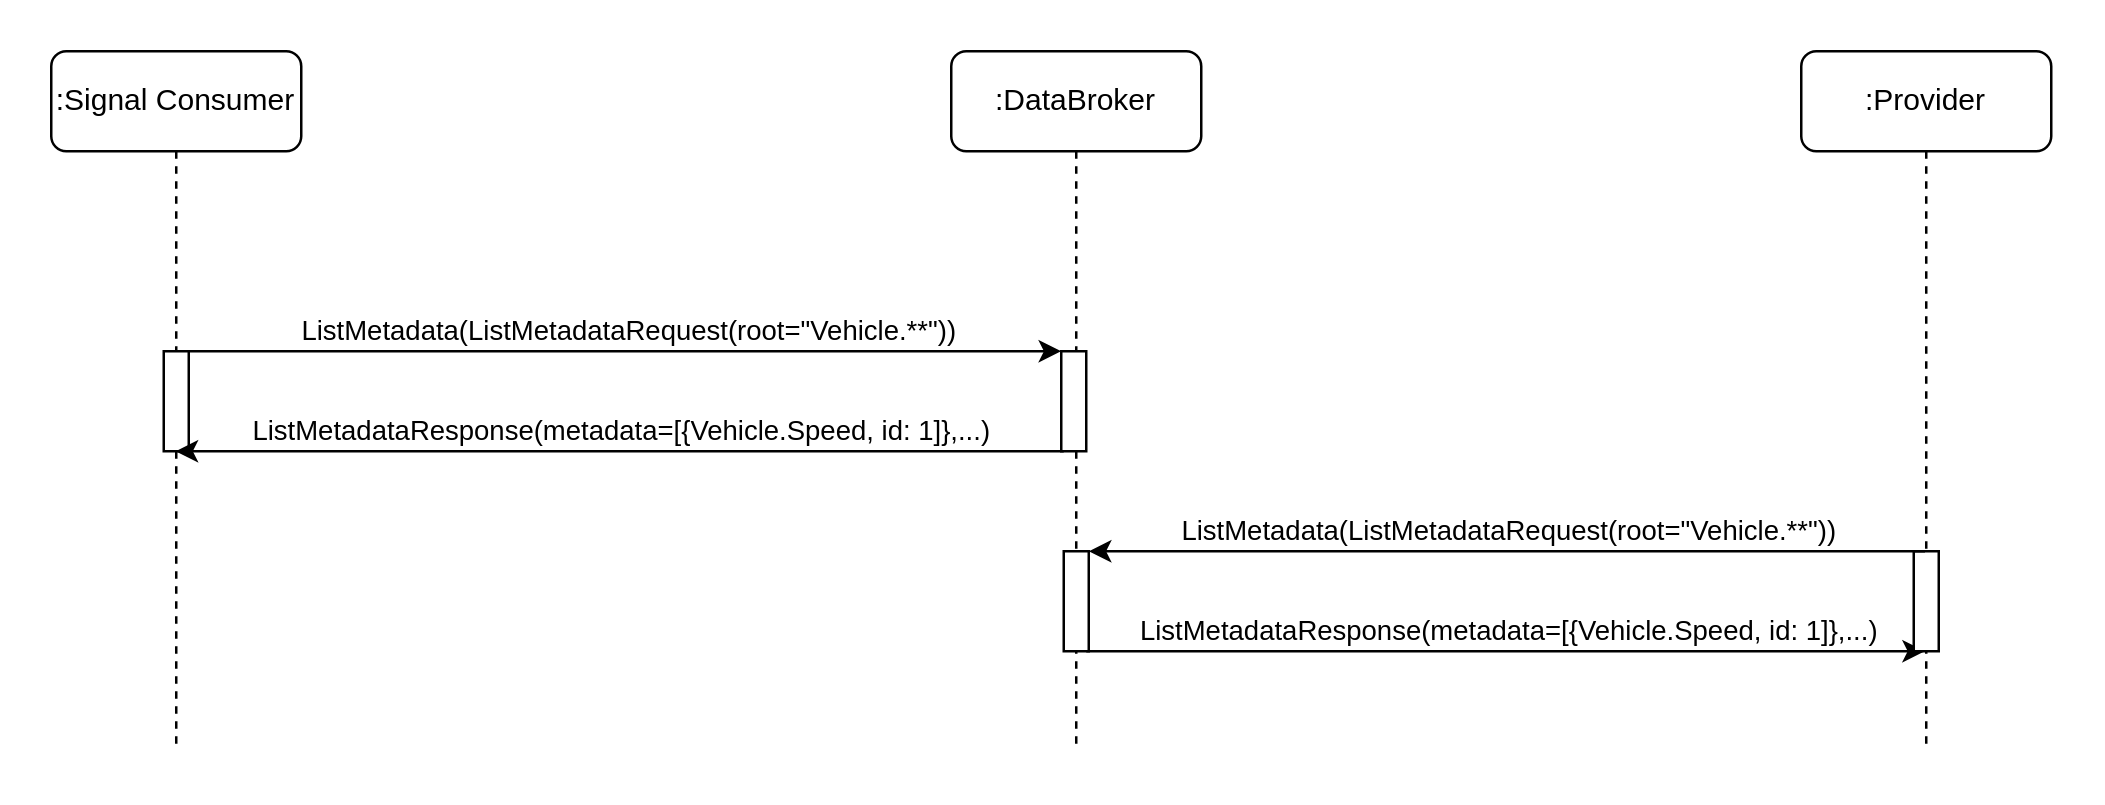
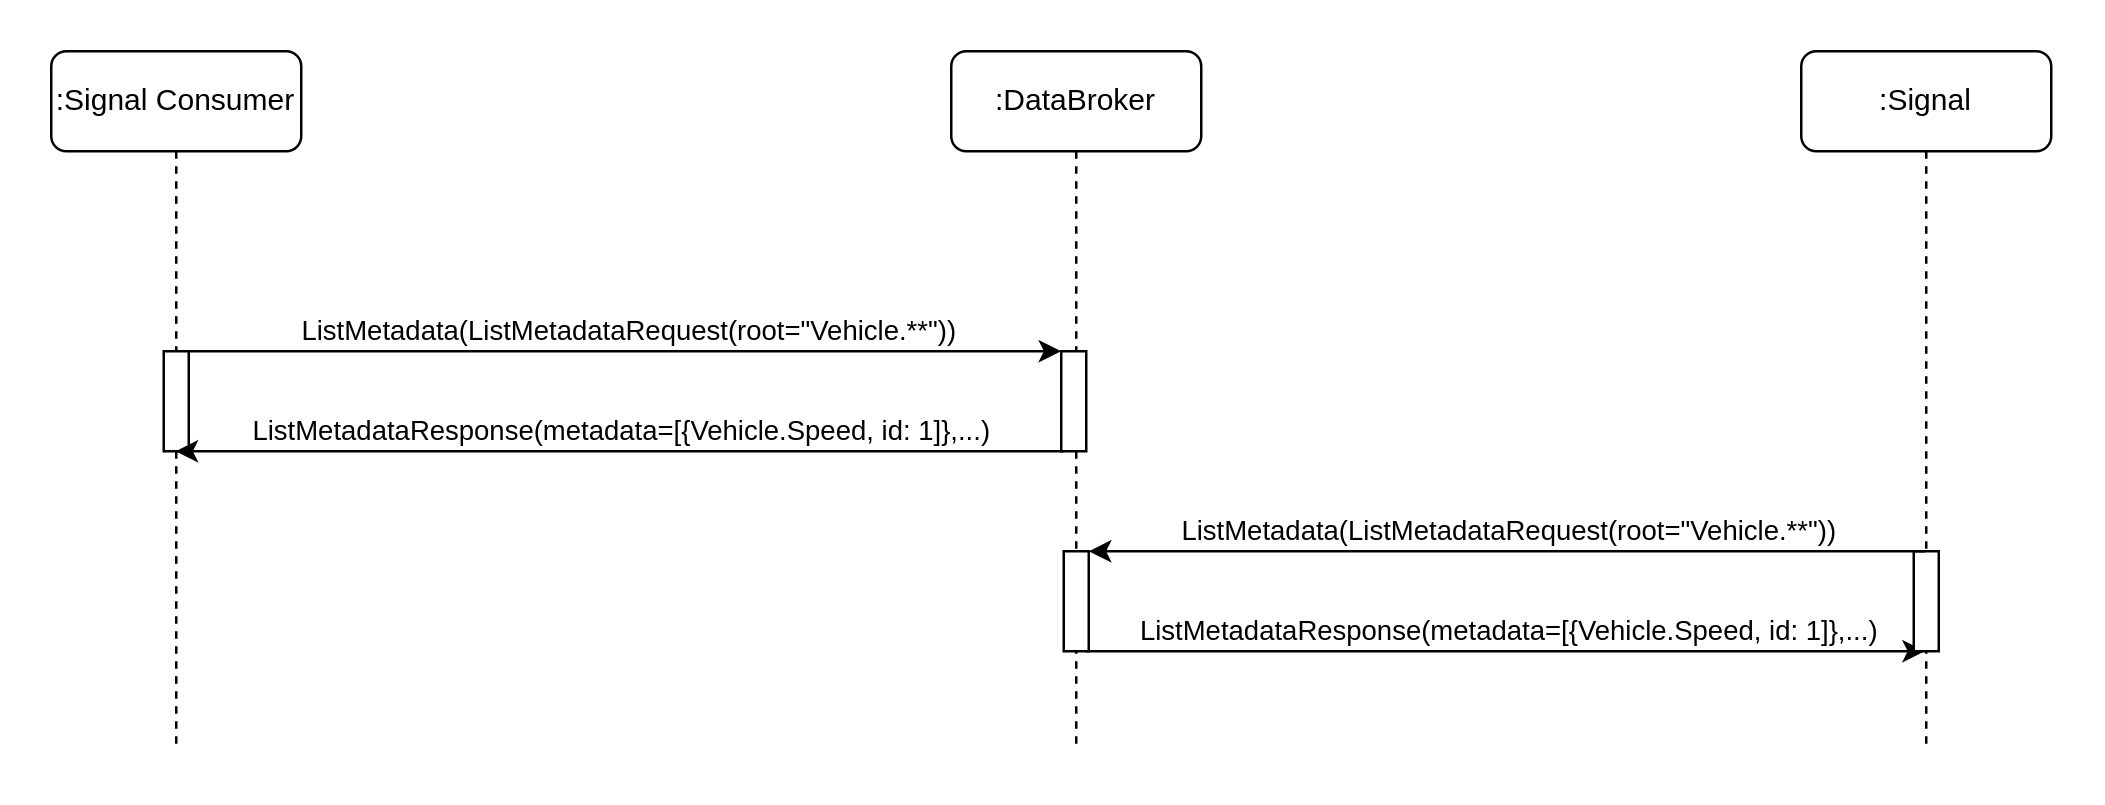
- <mxCell id="13" value=":Provider" style="shape=umlLifeline;perimeter=lifelinePerimeter;whiteSpace=wrap;html=1;container=1;collapsible=0;recursiveResize=0;outlineConnect=0;rounded=1;" vertex="1" parent="1"><mxGeometry x="720" y="20" width="100" height="280" as="geometry" /></mxCell>
+ <mxCell id="13" value=":Signal" style="shape=umlLifeline;perimeter=lifelinePerimeter;whiteSpace=wrap;html=1;container=1;collapsible=0;recursiveResize=0;outlineConnect=0;rounded=1;" vertex="1" parent="1"><mxGeometry x="720" y="20" width="100" height="280" as="geometry" /></mxCell>
